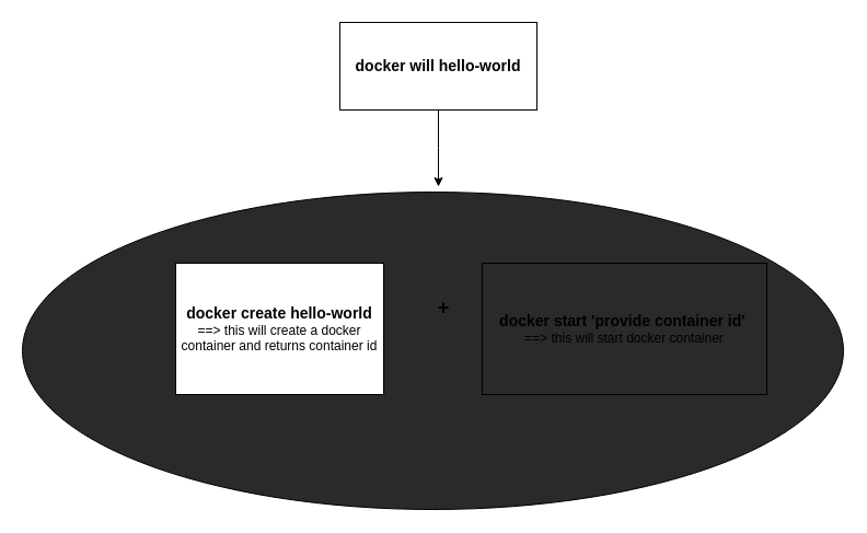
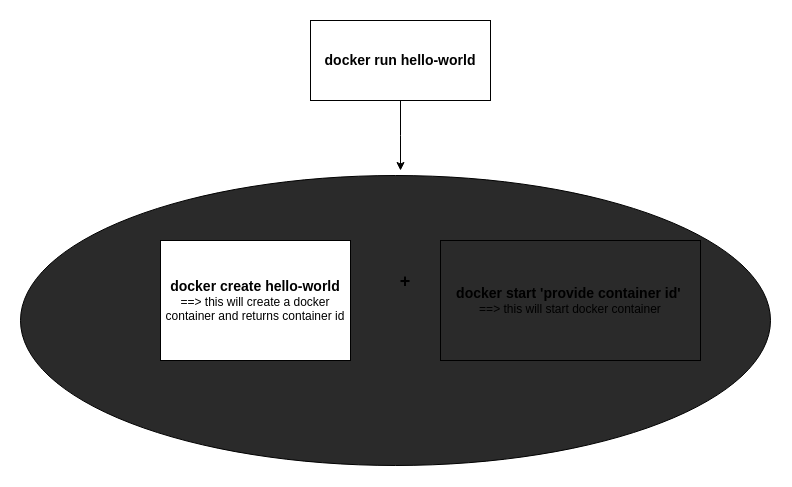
- <mxCell id="3" value="&lt;font style=&quot;font-size: 14px&quot;&gt;&lt;b&gt;docker will hello-world&lt;/b&gt;&lt;/font&gt;" style="whiteSpace=wrap;html=1;" vertex="1" parent="1"><mxGeometry x="310" y="20" width="180" height="80" as="geometry" /></mxCell>
+ <mxCell id="3" value="&lt;font style=&quot;font-size: 14px&quot;&gt;&lt;b&gt;docker run hello-world&lt;/b&gt;&lt;/font&gt;" style="whiteSpace=wrap;html=1;" vertex="1" parent="1"><mxGeometry x="310" y="20" width="180" height="80" as="geometry" /></mxCell>
